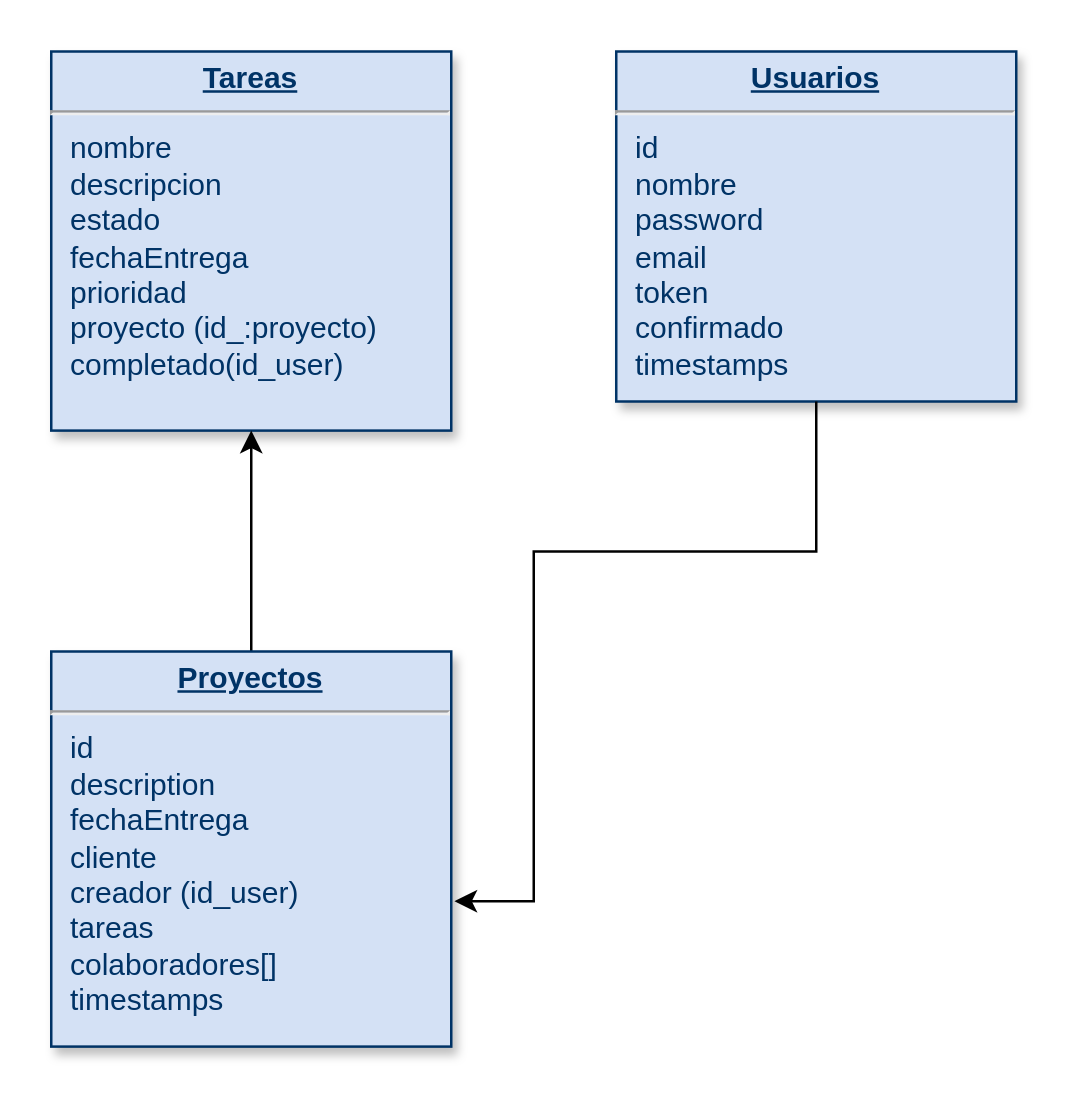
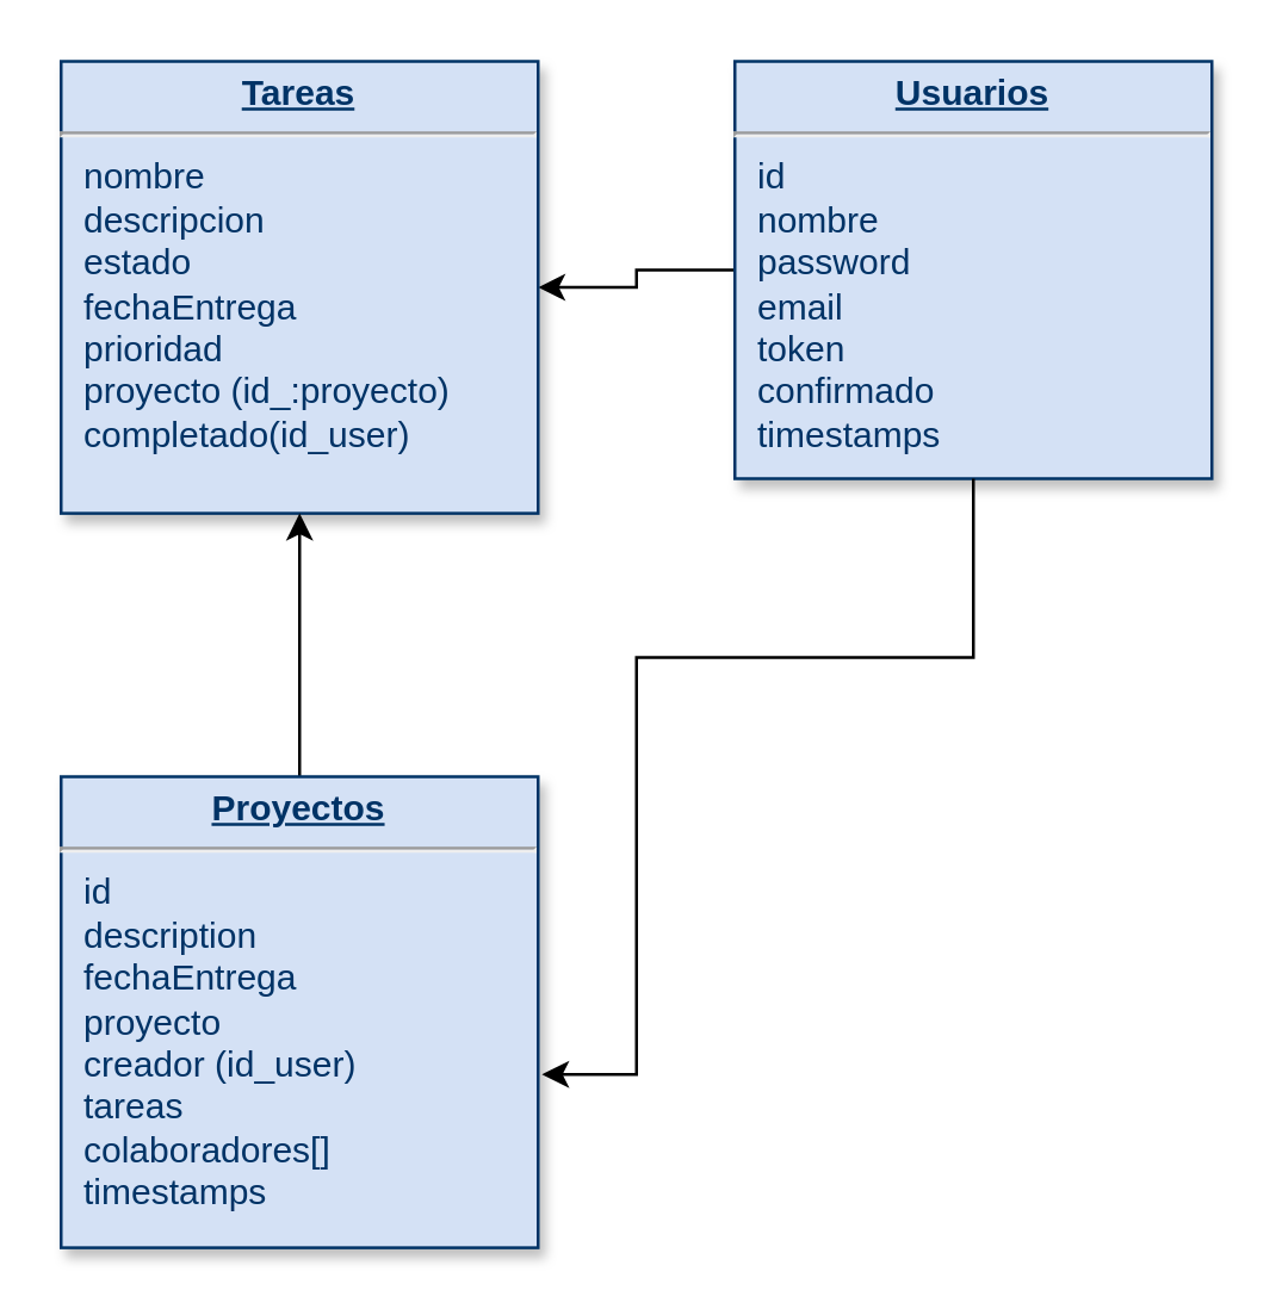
+ <mxCell id="2" style="edgeStyle=orthogonalEdgeStyle;rounded=0;orthogonalLoop=1;jettySize=auto;html=1;" edge="1" parent="1" source="3" target="4"><mxGeometry relative="1" as="geometry" /></mxCell>
- <mxCell id="6" value="&lt;p style=&quot;margin: 0px; margin-top: 4px; text-align: center; text-decoration: underline;&quot;&gt;&lt;strong&gt;Proyectos&lt;/strong&gt;&lt;/p&gt;&lt;hr&gt;&lt;p style=&quot;margin: 0px; margin-left: 8px;&quot;&gt;id&lt;/p&gt;&lt;p style=&quot;margin: 0px; margin-left: 8px;&quot;&gt;description&lt;/p&gt;&lt;p style=&quot;margin: 0px; margin-left: 8px;&quot;&gt;fechaEntrega&lt;/p&gt;&lt;p style=&quot;margin: 0px; margin-left: 8px;&quot;&gt;cliente&lt;/p&gt;&lt;p style=&quot;margin: 0px; margin-left: 8px;&quot;&gt;creador (id_user)&lt;/p&gt;&lt;p style=&quot;margin: 0px; margin-left: 8px;&quot;&gt;tareas&lt;/p&gt;&lt;p style=&quot;margin: 0px; margin-left: 8px;&quot;&gt;colaboradores[]&lt;/p&gt;&lt;p style=&quot;margin: 0px; margin-left: 8px;&quot;&gt;timestamps&lt;/p&gt;" style="verticalAlign=top;align=left;overflow=fill;fontSize=12;fontFamily=Helvetica;html=1;strokeColor=#003366;shadow=1;fillColor=#D4E1F5;fontColor=#003366" parent="1" vertex="1"><mxGeometry x="20" y="260" width="160" height="158.04" as="geometry" /></mxCell>
+ <mxCell id="6" value="&lt;p style=&quot;margin: 0px; margin-top: 4px; text-align: center; text-decoration: underline;&quot;&gt;&lt;strong&gt;Proyectos&lt;/strong&gt;&lt;/p&gt;&lt;hr&gt;&lt;p style=&quot;margin: 0px; margin-left: 8px;&quot;&gt;id&lt;/p&gt;&lt;p style=&quot;margin: 0px; margin-left: 8px;&quot;&gt;description&lt;/p&gt;&lt;p style=&quot;margin: 0px; margin-left: 8px;&quot;&gt;fechaEntrega&lt;/p&gt;&lt;p style=&quot;margin: 0px; margin-left: 8px;&quot;&gt;proyecto&lt;/p&gt;&lt;p style=&quot;margin: 0px; margin-left: 8px;&quot;&gt;creador (id_user)&lt;/p&gt;&lt;p style=&quot;margin: 0px; margin-left: 8px;&quot;&gt;tareas&lt;/p&gt;&lt;p style=&quot;margin: 0px; margin-left: 8px;&quot;&gt;colaboradores[]&lt;/p&gt;&lt;p style=&quot;margin: 0px; margin-left: 8px;&quot;&gt;timestamps&lt;/p&gt;" style="verticalAlign=top;align=left;overflow=fill;fontSize=12;fontFamily=Helvetica;html=1;strokeColor=#003366;shadow=1;fillColor=#D4E1F5;fontColor=#003366" parent="1" vertex="1"><mxGeometry x="20" y="260" width="160" height="158.04" as="geometry" /></mxCell>
